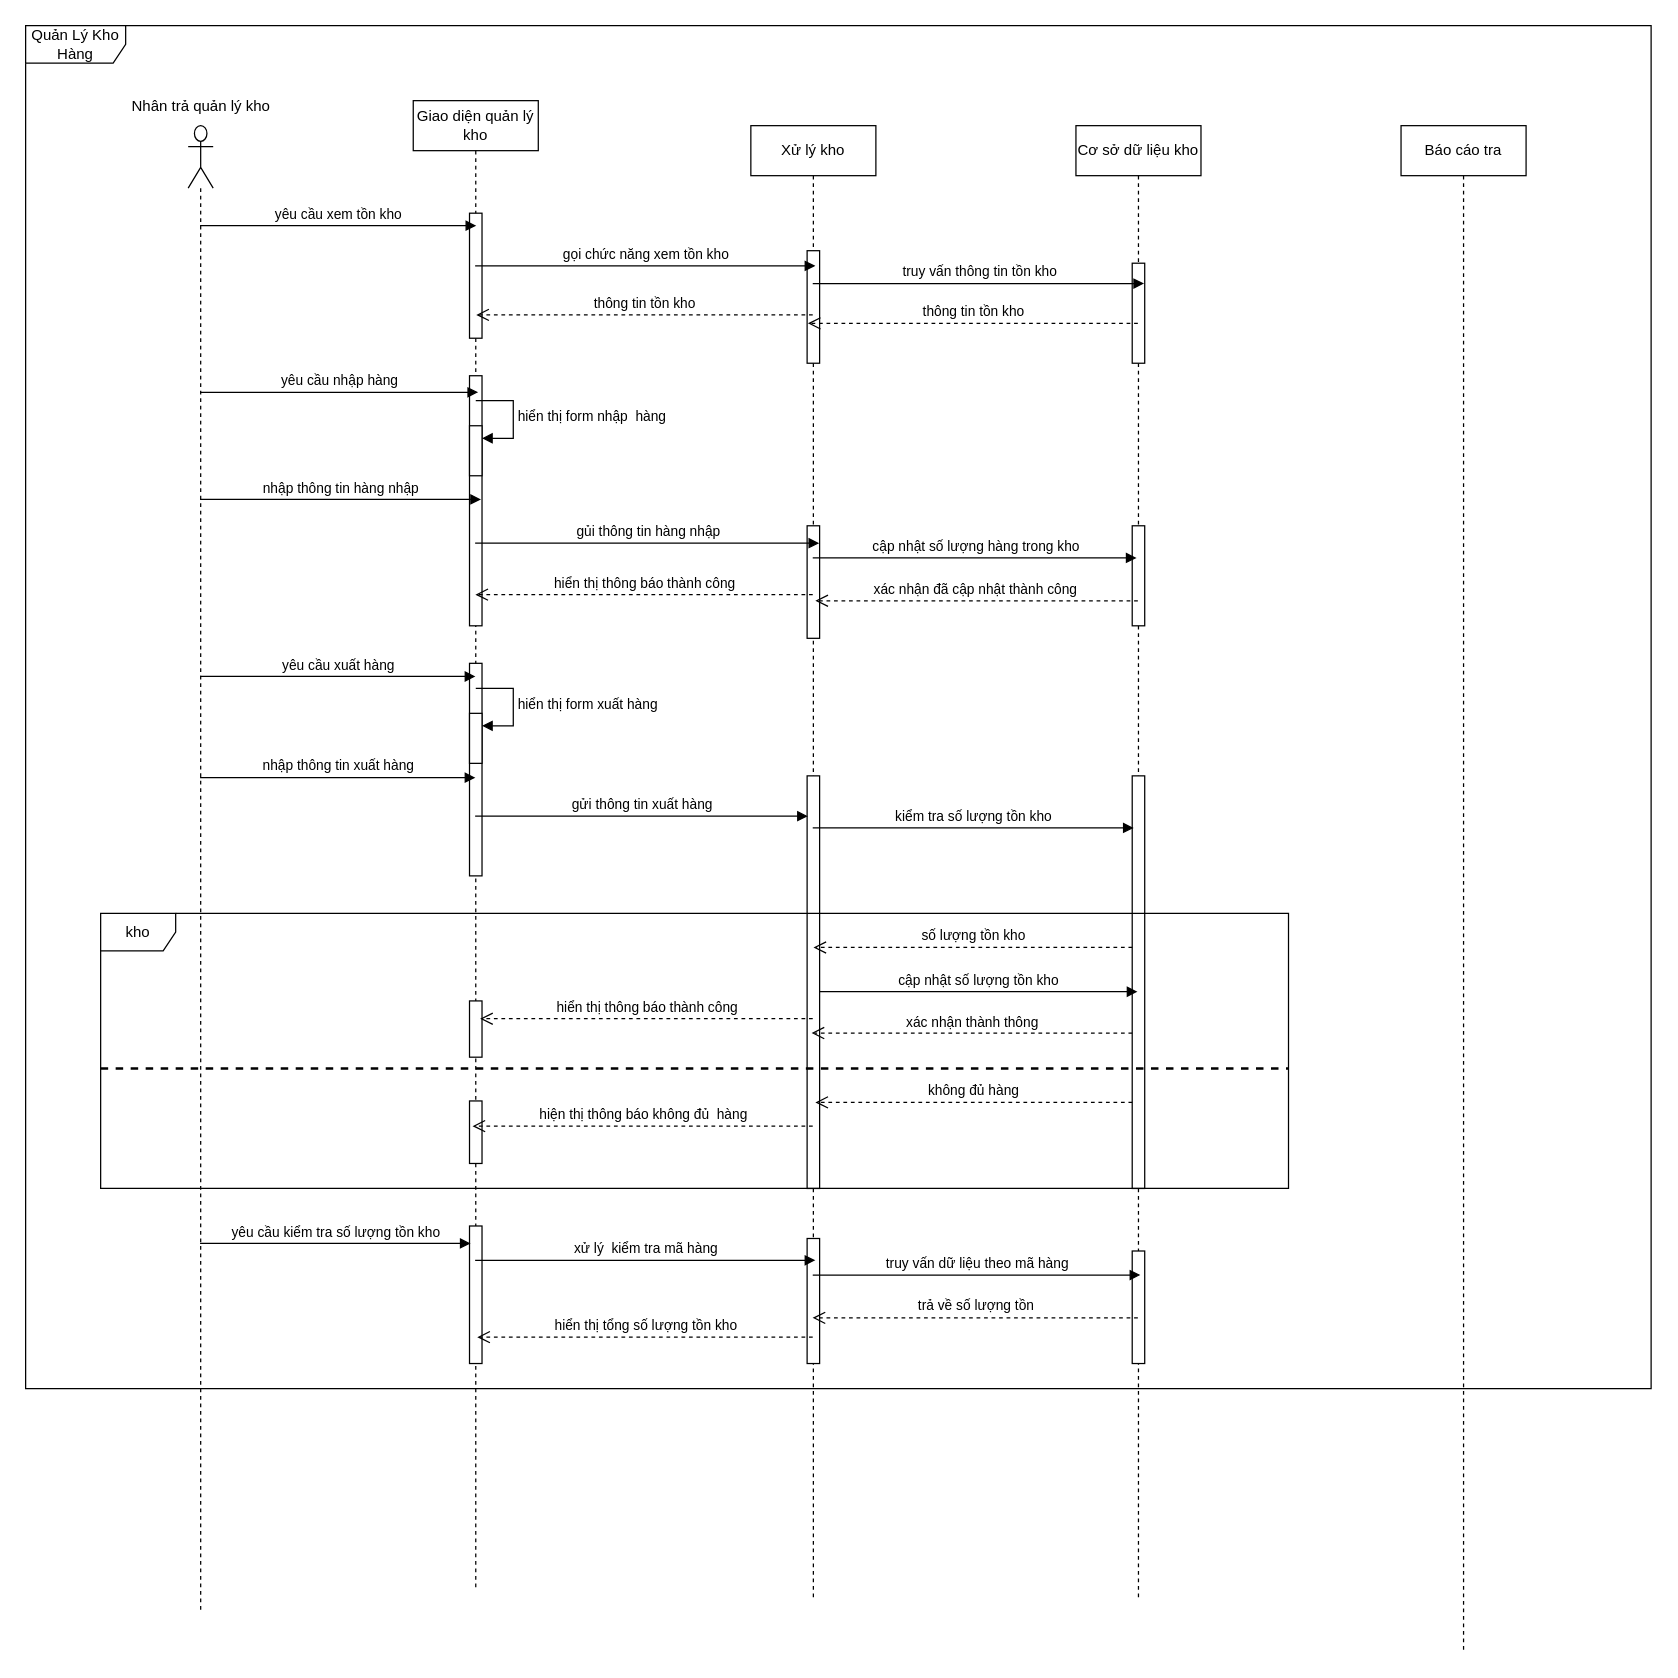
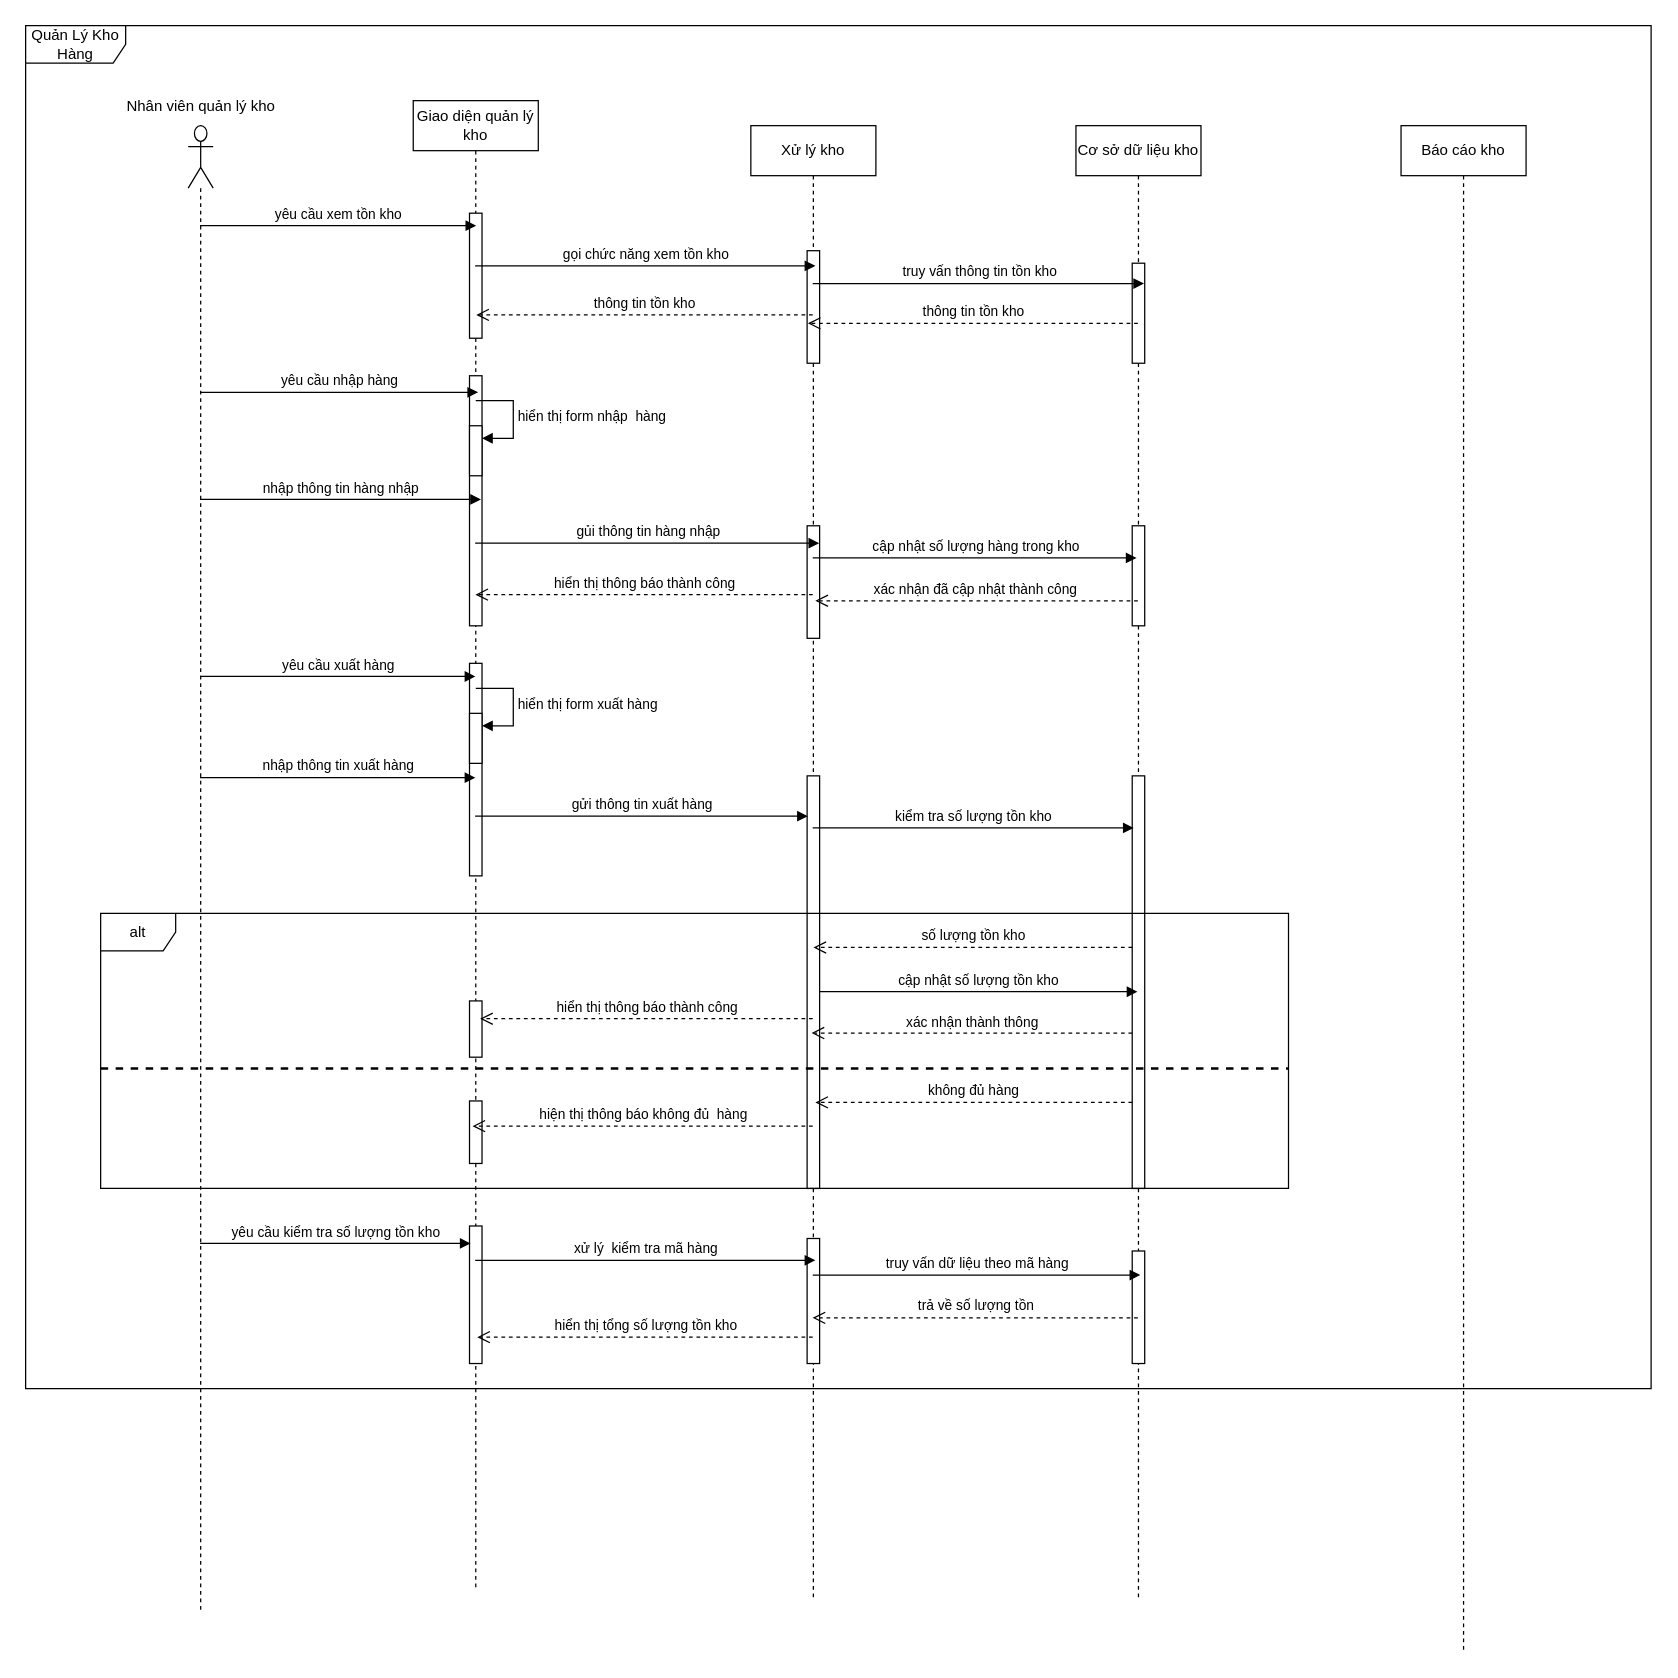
- <mxCell id="24" value="Nhân trả quản lý kho" style="text;html=1;align=center;verticalAlign=middle;resizable=0;points=[];autosize=1;strokeColor=none;fillColor=none;" vertex="1" parent="1"><mxGeometry x="90" y="70" width="140" height="30" as="geometry" /></mxCell>
+ <mxCell id="24" value="Nhân viên quản lý kho" style="text;html=1;align=center;verticalAlign=middle;resizable=0;points=[];autosize=1;strokeColor=none;fillColor=none;" vertex="1" parent="1"><mxGeometry x="90" y="70" width="140" height="30" as="geometry" /></mxCell>
- <mxCell id="23" value="Báo cáo tra" style="shape=umlLifeline;perimeter=lifelinePerimeter;whiteSpace=wrap;html=1;container=1;dropTarget=0;collapsible=0;recursiveResize=0;outlineConnect=0;portConstraint=eastwest;newEdgeStyle={&quot;curved&quot;:0,&quot;rounded&quot;:0};" vertex="1" parent="1"><mxGeometry x="1120" y="100" width="100" height="1220" as="geometry" /></mxCell>
+ <mxCell id="23" value="Báo cáo kho" style="shape=umlLifeline;perimeter=lifelinePerimeter;whiteSpace=wrap;html=1;container=1;dropTarget=0;collapsible=0;recursiveResize=0;outlineConnect=0;portConstraint=eastwest;newEdgeStyle={&quot;curved&quot;:0,&quot;rounded&quot;:0};" vertex="1" parent="1"><mxGeometry x="1120" y="100" width="100" height="1220" as="geometry" /></mxCell>
- <mxCell id="40" value="kho" style="shape=umlFrame;whiteSpace=wrap;html=1;pointerEvents=0;" vertex="1" parent="1"><mxGeometry x="80" y="730" width="950" height="220" as="geometry" /></mxCell>
+ <mxCell id="40" value="alt" style="shape=umlFrame;whiteSpace=wrap;html=1;pointerEvents=0;" vertex="1" parent="1"><mxGeometry x="80" y="730" width="950" height="220" as="geometry" /></mxCell>
